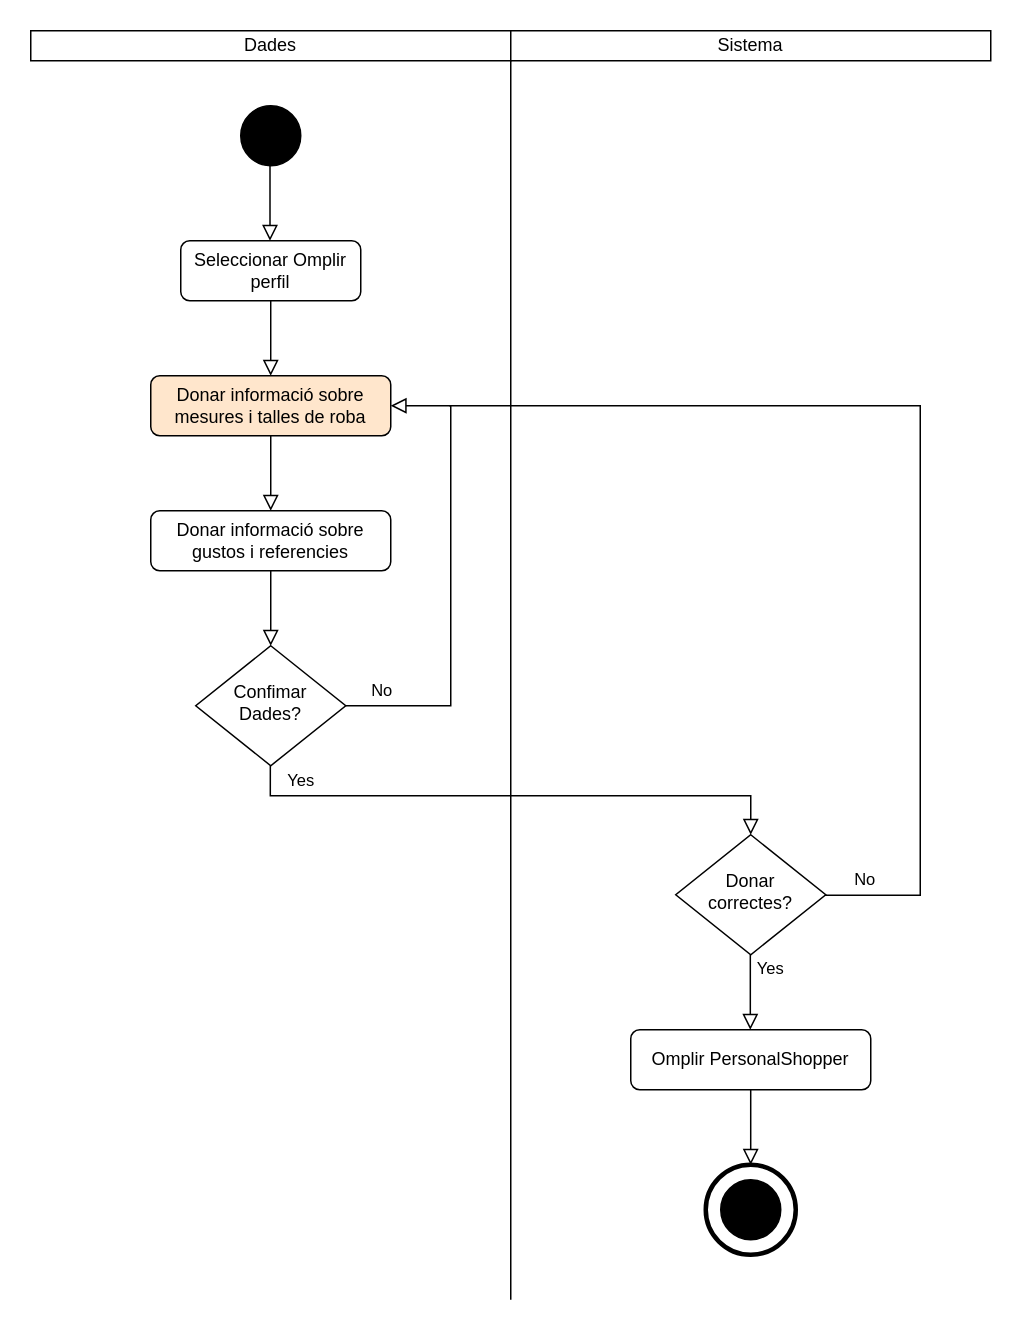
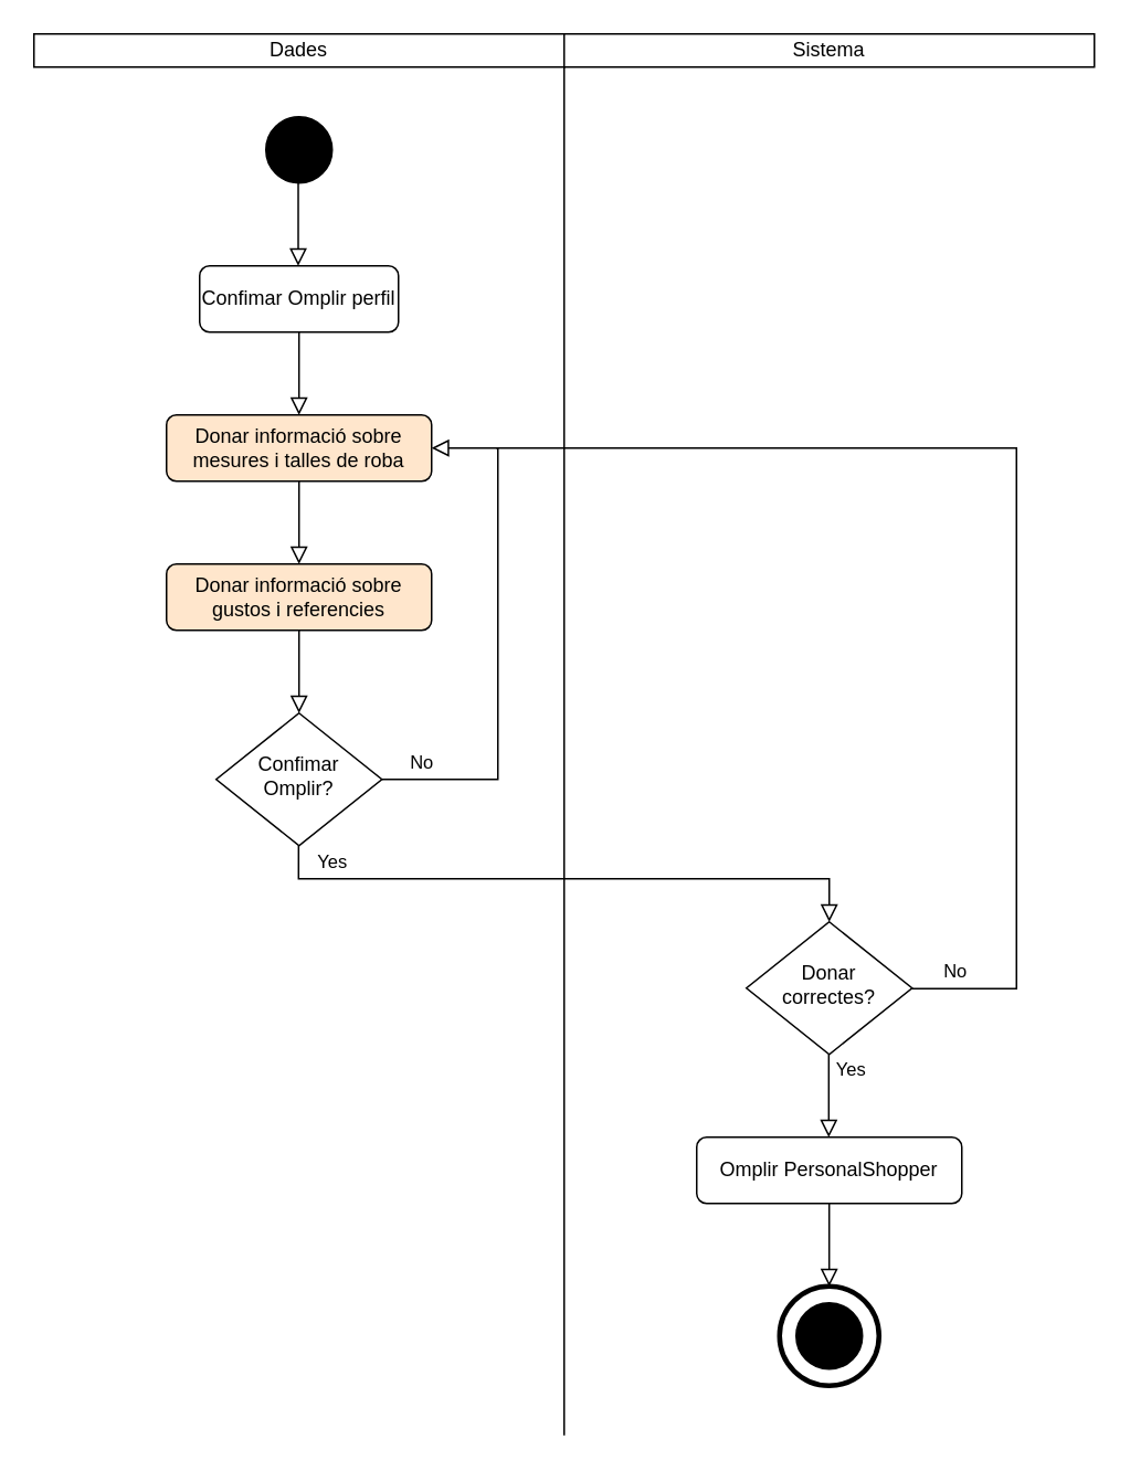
- <mxCell id="2" value="Seleccionar Omplir perfil" style="rounded=1;whiteSpace=wrap;html=1;fontSize=12;glass=0;strokeWidth=1;shadow=0;" vertex="1" parent="1"><mxGeometry x="120" y="160" width="120" height="40" as="geometry" /></mxCell>
+ <mxCell id="2" value="Confimar Omplir perfil" style="rounded=1;whiteSpace=wrap;html=1;fontSize=12;glass=0;strokeWidth=1;shadow=0;" vertex="1" parent="1"><mxGeometry x="120" y="160" width="120" height="40" as="geometry" /></mxCell>
- <mxCell id="11" value="Donar informació sobre gustos i referencies" style="rounded=1;whiteSpace=wrap;html=1;fontSize=12;glass=0;strokeWidth=1;shadow=0;" vertex="1" parent="1"><mxGeometry x="100" y="340" width="160" height="40" as="geometry" /></mxCell>
+ <mxCell id="11" value="Donar informació sobre gustos i referencies" style="rounded=1;whiteSpace=wrap;html=1;fontSize=12;glass=0;strokeWidth=1;shadow=0;fillColor=#ffe6cc;" vertex="1" parent="1"><mxGeometry x="100" y="340" width="160" height="40" as="geometry" /></mxCell>
- <mxCell id="8" value="Confimar Dades?" style="rhombus;whiteSpace=wrap;html=1;shadow=0;fontFamily=Helvetica;fontSize=12;align=center;strokeWidth=1;spacing=6;spacingTop=-4;" vertex="1" parent="1"><mxGeometry x="130" y="430" width="100" height="80" as="geometry" /></mxCell>
+ <mxCell id="8" value="Confimar Omplir?" style="rhombus;whiteSpace=wrap;html=1;shadow=0;fontFamily=Helvetica;fontSize=12;align=center;strokeWidth=1;spacing=6;spacingTop=-4;" vertex="1" parent="1"><mxGeometry x="130" y="430" width="100" height="80" as="geometry" /></mxCell>
